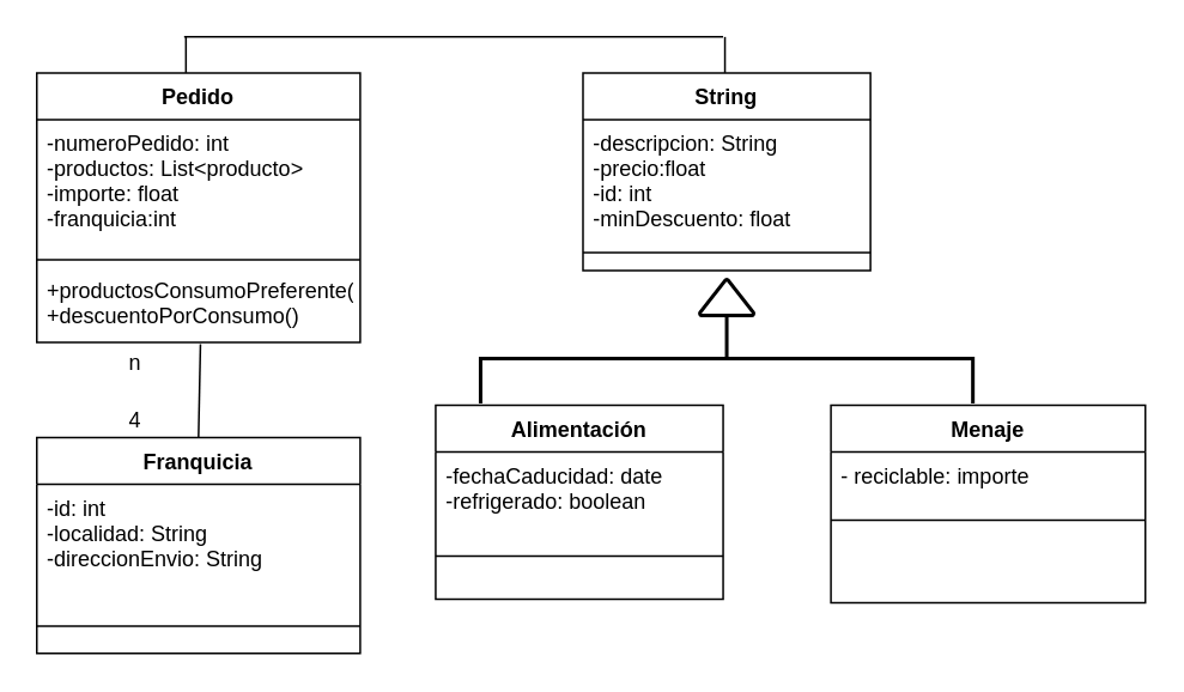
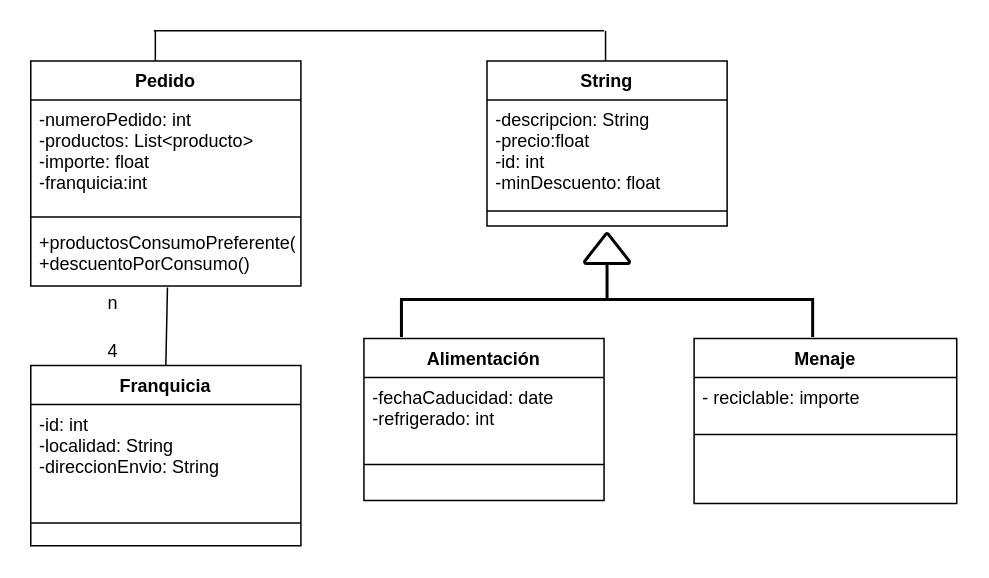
- <mxCell id="11" value="-fechaCaducidad: date&#10;-refrigerado: boolean" style="text;strokeColor=none;fillColor=none;align=left;verticalAlign=top;spacingLeft=4;spacingRight=4;overflow=hidden;rotatable=0;points=[[0,0.5],[1,0.5]];portConstraint=eastwest;" parent="10" vertex="1"><mxGeometry y="26" width="160" height="34" as="geometry" /></mxCell>
+ <mxCell id="11" value="-fechaCaducidad: date&#10;-refrigerado: int" style="text;strokeColor=none;fillColor=none;align=left;verticalAlign=top;spacingLeft=4;spacingRight=4;overflow=hidden;rotatable=0;points=[[0,0.5],[1,0.5]];portConstraint=eastwest;" parent="10" vertex="1"><mxGeometry y="26" width="160" height="34" as="geometry" /></mxCell>
